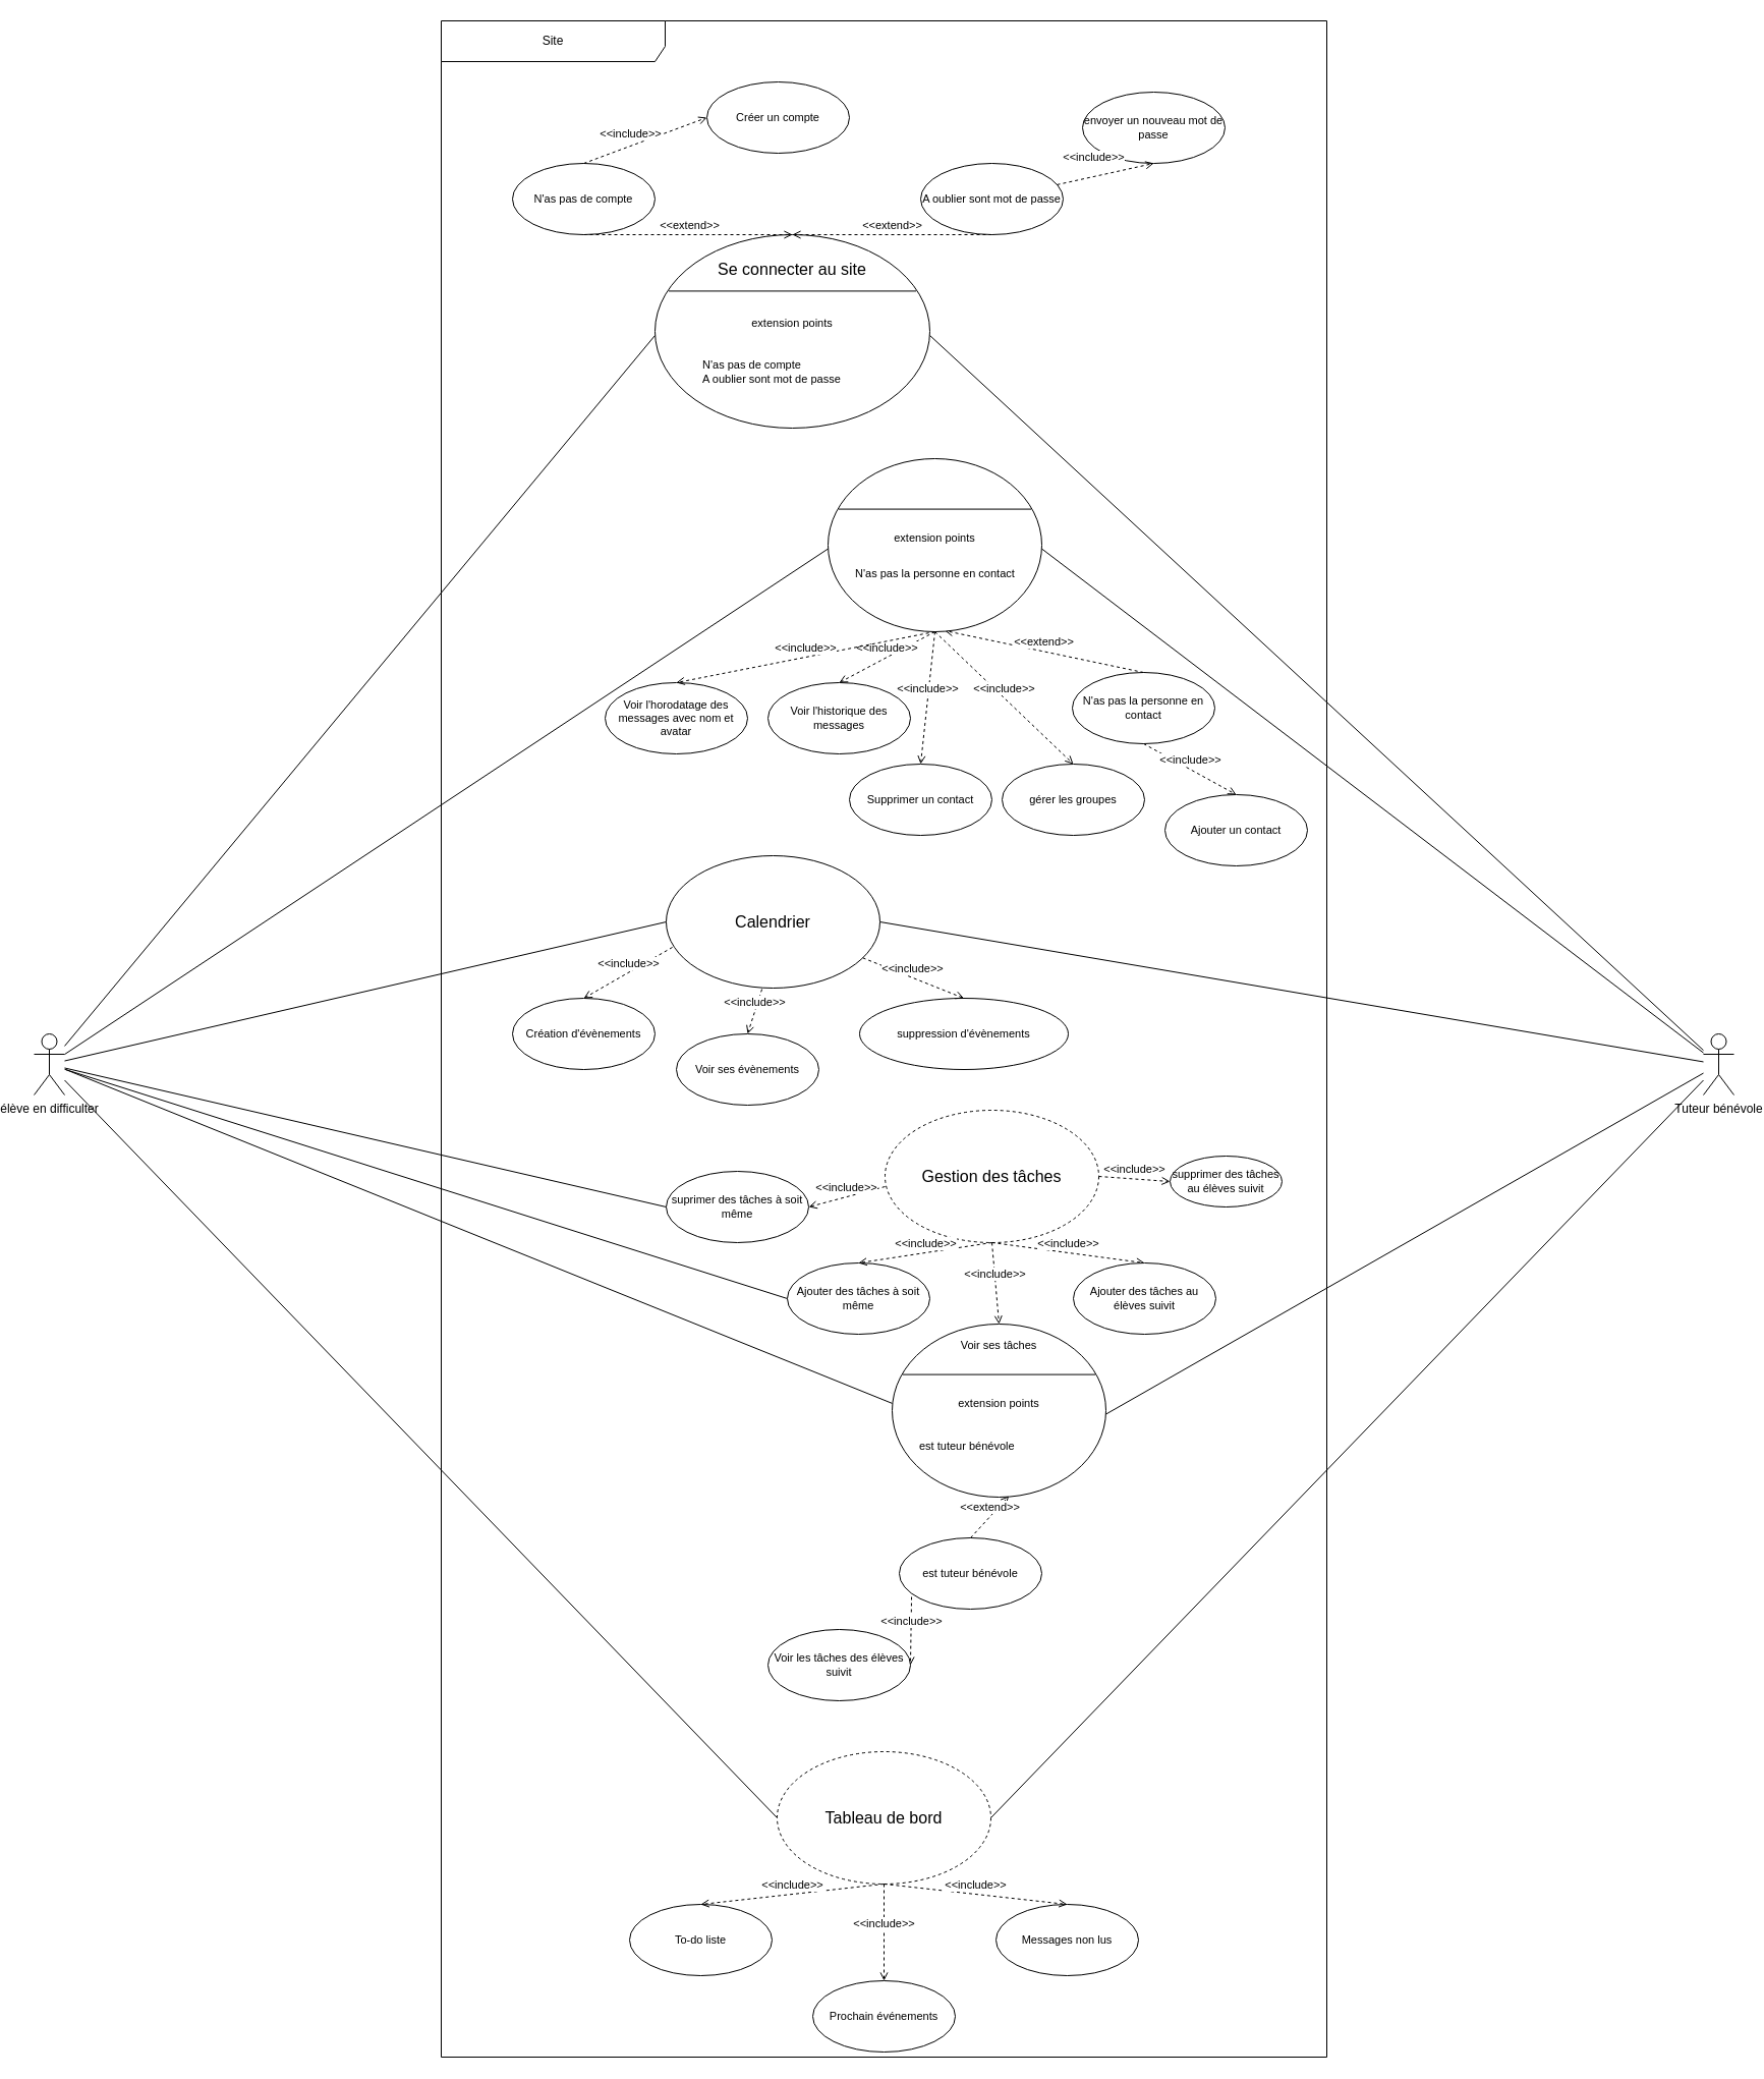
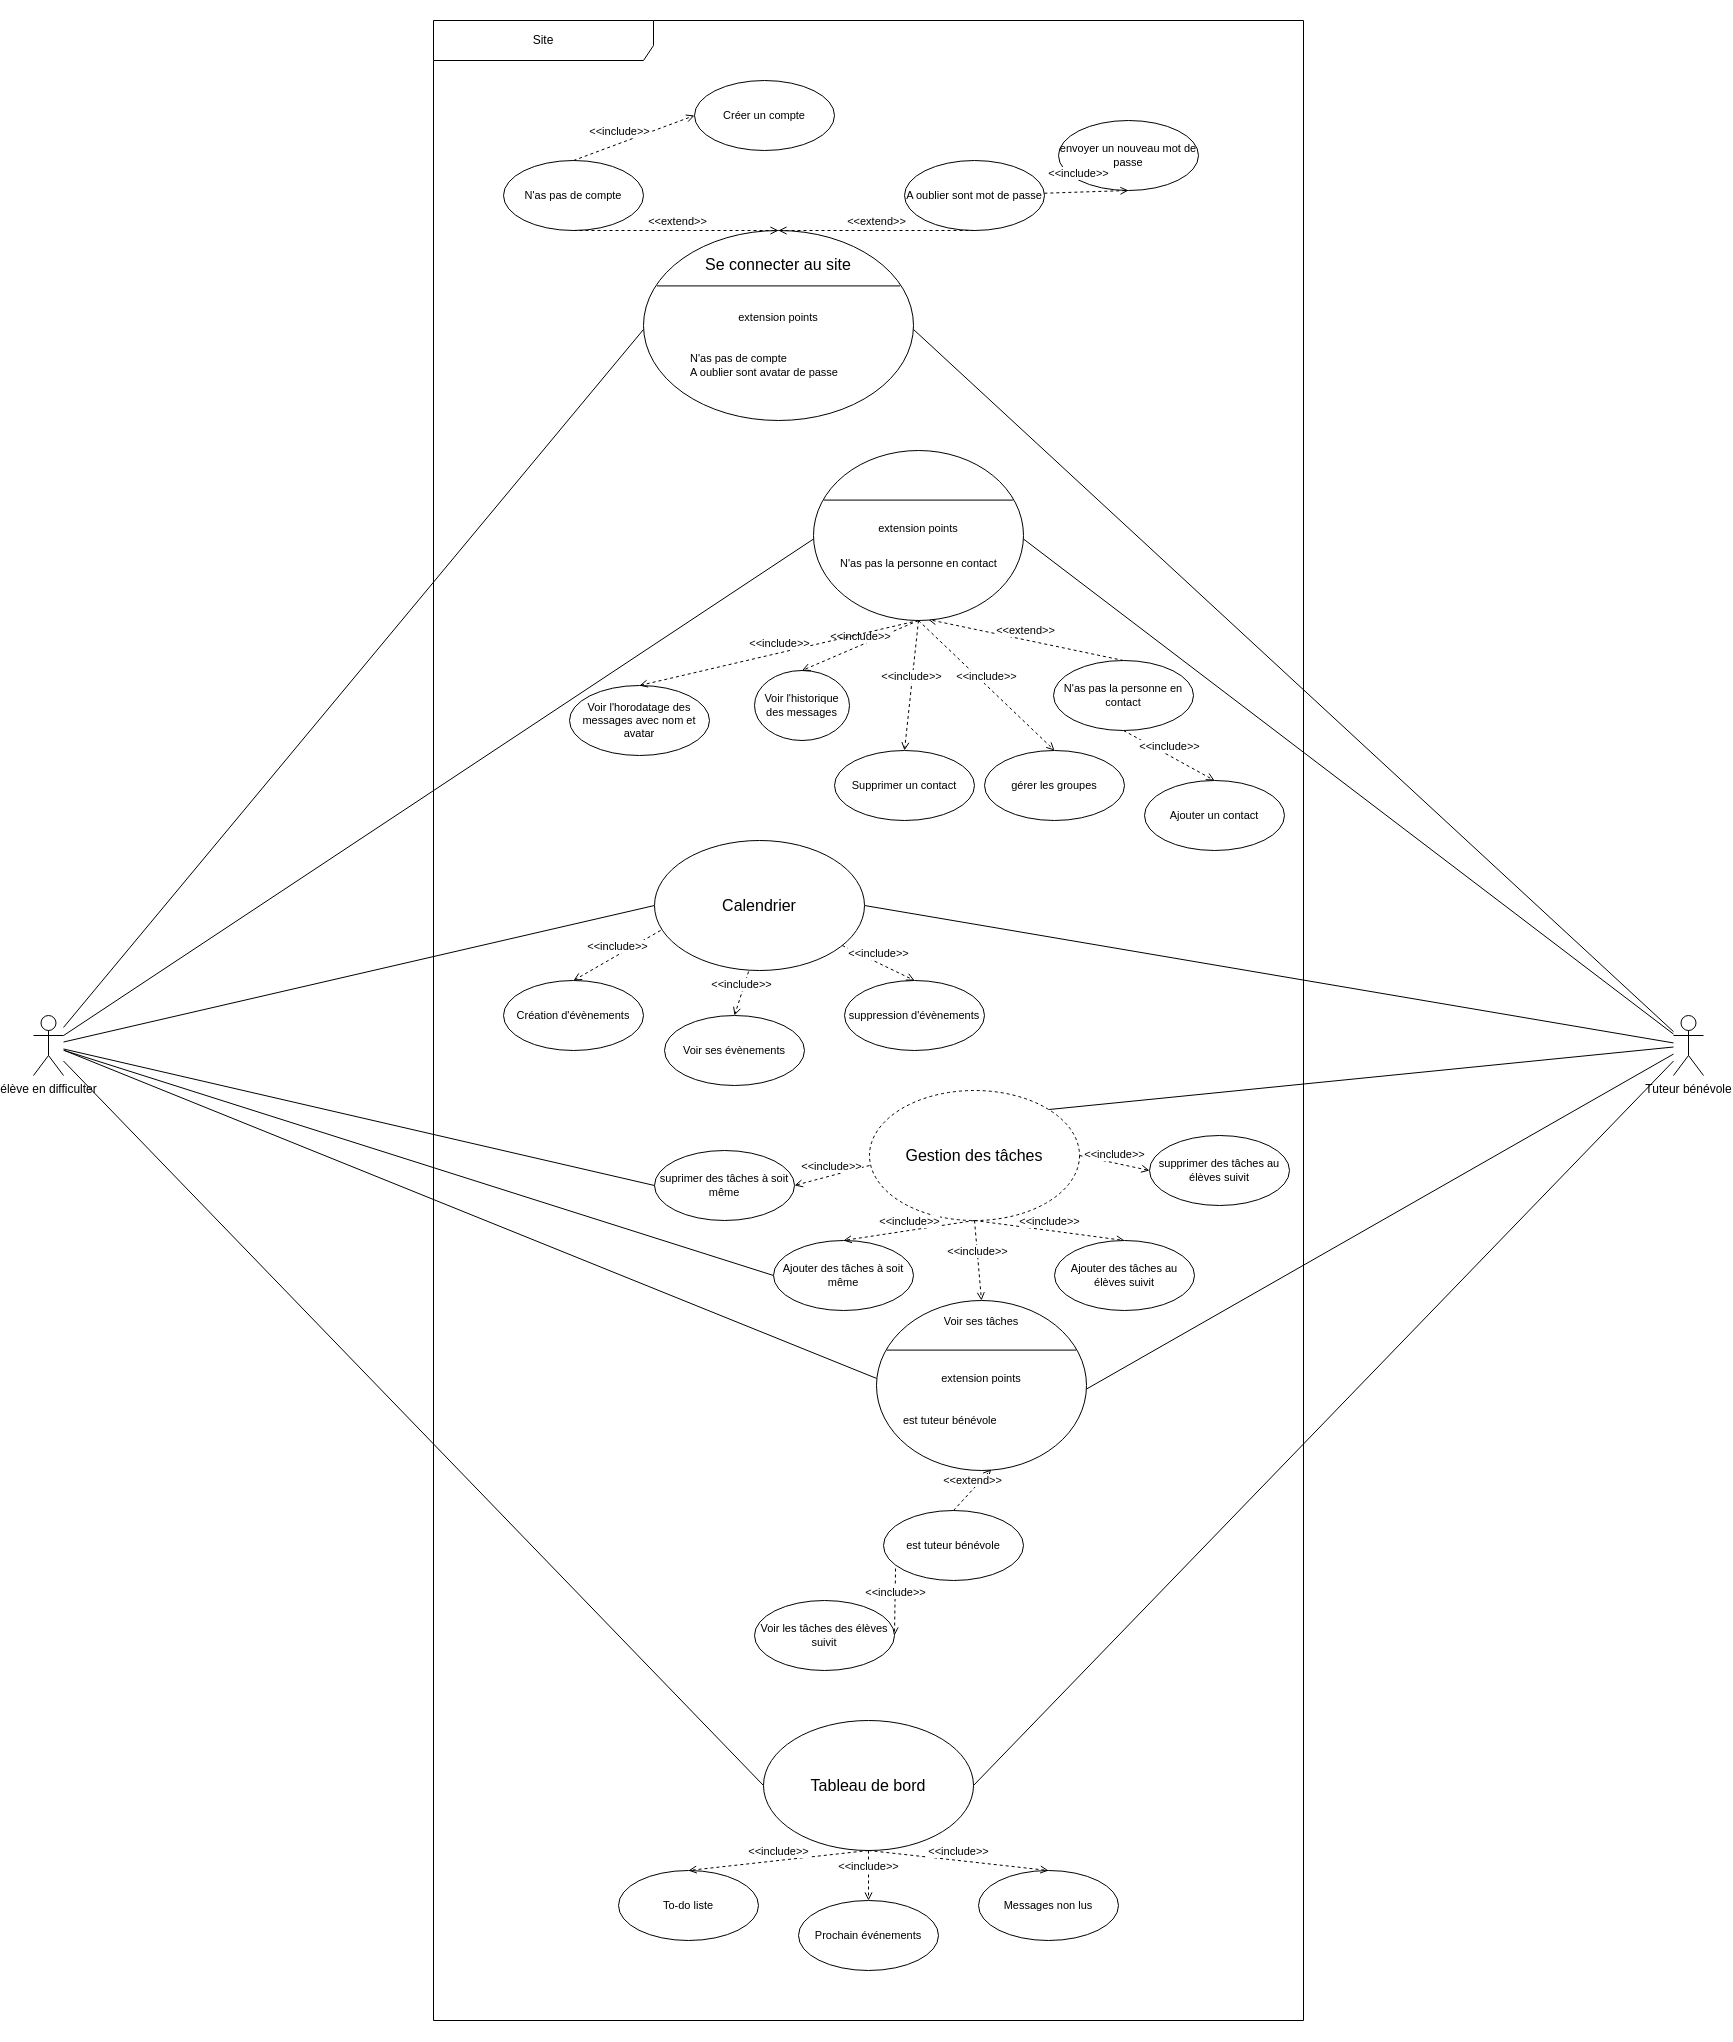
- <mxCell id="55" value="envoyer un nouveau mot de passe" style="ellipse;whiteSpace=wrap;html=1;fontFamily=Helvetica;fontSize=11;fontColor=default;" parent="1" vertex="1"><mxGeometry x="1050" y="90" width="140" height="70" as="geometry" /></mxCell>
+ <mxCell id="55" value="envoyer un nouveau mot de passe" style="ellipse;whiteSpace=wrap;html=1;fontFamily=Helvetica;fontSize=11;fontColor=default;" parent="1" vertex="1"><mxGeometry x="1045" y="120" width="140" height="70" as="geometry" /></mxCell>
- <mxCell id="22" value="&lt;div&gt;N'as pas de compte&lt;/div&gt;&lt;div&gt;A oublier sont mot de passe&lt;br&gt;&lt;/div&gt;" style="text;html=1;align=left;verticalAlign=middle;rotatable=0;spacingLeft=25;fillColor=none;strokeColor=none;whiteSpace=wrap;fontSize=11;fontFamily=Helvetica;fontColor=default;" parent="18" vertex="1"><mxGeometry x="20" y="110.83" width="240" height="47.5" as="geometry" /></mxCell>
+ <mxCell id="22" value="&lt;div&gt;N'as pas de compte&lt;/div&gt;&lt;div&gt;A oublier sont avatar de passe&lt;br&gt;&lt;/div&gt;" style="text;html=1;align=left;verticalAlign=middle;rotatable=0;spacingLeft=25;fillColor=none;strokeColor=none;whiteSpace=wrap;fontSize=11;fontFamily=Helvetica;fontColor=default;" parent="18" vertex="1"><mxGeometry x="20" y="110.83" width="240" height="47.5" as="geometry" /></mxCell>
- <mxCell id="57" value="Voir l'horodatage des messages avec nom et avatar" style="ellipse;whiteSpace=wrap;html=1;fontFamily=Helvetica;fontSize=11;fontColor=default;" parent="1" vertex="1"><mxGeometry x="581" y="670" width="140" height="70" as="geometry" /></mxCell>
+ <mxCell id="57" value="Voir l'horodatage des messages avec nom et avatar" style="ellipse;whiteSpace=wrap;html=1;fontFamily=Helvetica;fontSize=11;fontColor=default;" parent="1" vertex="1"><mxGeometry x="556" y="685" width="140" height="70" as="geometry" /></mxCell>
- <mxCell id="29" value="Voir l'historique des messages" style="ellipse;whiteSpace=wrap;html=1;fontFamily=Helvetica;fontSize=11;fontColor=default;" parent="1" vertex="1"><mxGeometry x="741" y="670" width="140" height="70" as="geometry" /></mxCell>
+ <mxCell id="29" value="Voir l'historique des messages" style="ellipse;whiteSpace=wrap;html=1;fontFamily=Helvetica;fontSize=11;fontColor=default;" parent="1" vertex="1"><mxGeometry x="741" y="670" width="95" height="70" as="geometry" /></mxCell>
- <mxCell id="61" value="suppression d'évènements" style="ellipse;whiteSpace=wrap;html=1;fontFamily=Helvetica;fontSize=11;fontColor=default;" parent="1" vertex="1"><mxGeometry x="831" y="980" width="205" height="70" as="geometry" /></mxCell>
+ <mxCell id="61" value="suppression d'évènements" style="ellipse;whiteSpace=wrap;html=1;fontFamily=Helvetica;fontSize=11;fontColor=default;" parent="1" vertex="1"><mxGeometry x="831" y="980" width="140" height="70" as="geometry" /></mxCell>
+ <mxCell id="15" style="edgeStyle=none;rounded=0;orthogonalLoop=1;jettySize=auto;html=1;entryX=1;entryY=0;entryDx=0;entryDy=0;endArrow=none;endFill=0;" parent="1" source="16" target="43" edge="1"><mxGeometry relative="1" as="geometry" /></mxCell>
- <mxCell id="67" value="supprimer des tâches au élèves suivit" style="ellipse;whiteSpace=wrap;html=1;fontFamily=Helvetica;fontSize=11;fontColor=default;" parent="1" vertex="1"><mxGeometry x="1136" y="1135" width="110" height="50" as="geometry" /></mxCell>
+ <mxCell id="67" value="supprimer des tâches au élèves suivit" style="ellipse;whiteSpace=wrap;html=1;fontFamily=Helvetica;fontSize=11;fontColor=default;" parent="1" vertex="1"><mxGeometry x="1136" y="1135" width="140" height="70" as="geometry" /></mxCell>
- <mxCell id="48" value="Tableau de bord" style="ellipse;whiteSpace=wrap;html=1;fontFamily=Helvetica;fontSize=16;fontColor=default;dashed=1;" parent="1" vertex="1"><mxGeometry x="750" y="1720" width="210" height="130" as="geometry" /></mxCell>
+ <mxCell id="48" value="Tableau de bord" style="ellipse;whiteSpace=wrap;html=1;fontFamily=Helvetica;fontSize=16;fontColor=default;" parent="1" vertex="1"><mxGeometry x="750" y="1720" width="210" height="130" as="geometry" /></mxCell>
- <mxCell id="51" value="Prochain événements" style="ellipse;whiteSpace=wrap;html=1;fontFamily=Helvetica;fontSize=11;fontColor=default;" parent="1" vertex="1"><mxGeometry x="785" y="1945" width="140" height="70" as="geometry" /></mxCell>
+ <mxCell id="51" value="Prochain événements" style="ellipse;whiteSpace=wrap;html=1;fontFamily=Helvetica;fontSize=11;fontColor=default;" parent="1" vertex="1"><mxGeometry x="785" y="1900" width="140" height="70" as="geometry" /></mxCell>
